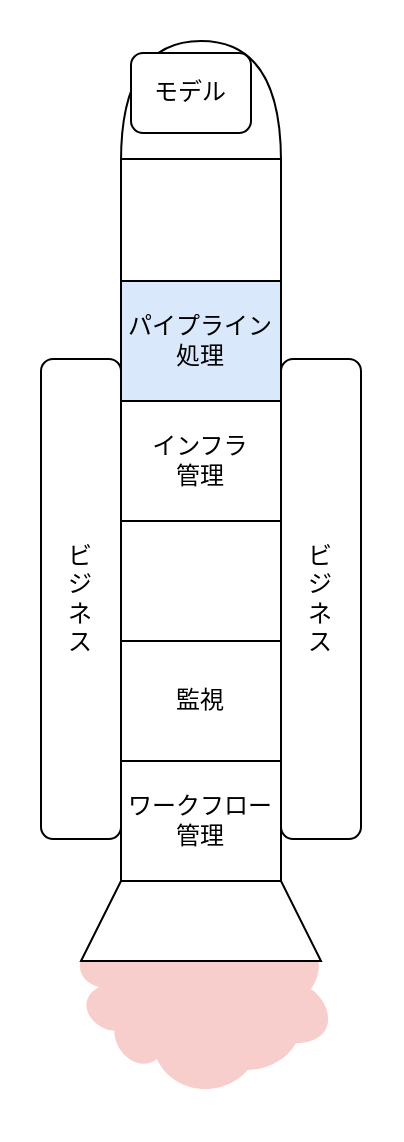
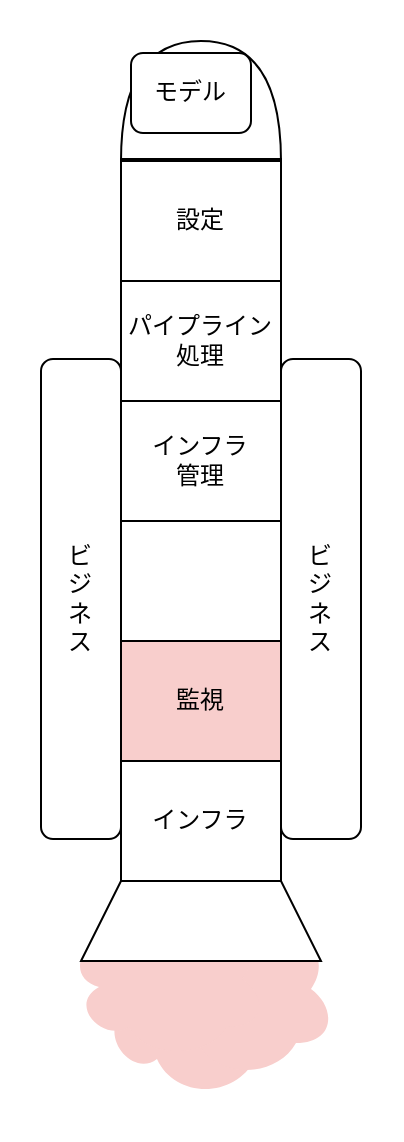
+ <mxCell id="9" value="設定" style="whiteSpace=wrap;html=1;" parent="1" vertex="1"><mxGeometry x="60" y="80" width="80" height="60" as="geometry" /></mxCell>
- <mxCell id="10" value="パイプライン処理" style="whiteSpace=wrap;html=1;fillColor=#dae8fc;" parent="1" vertex="1"><mxGeometry x="60" y="140" width="80" height="60" as="geometry" /></mxCell>
+ <mxCell id="10" value="パイプライン処理" style="whiteSpace=wrap;html=1;" parent="1" vertex="1"><mxGeometry x="60" y="140" width="80" height="60" as="geometry" /></mxCell>
- <mxCell id="13" value="監視" style="whiteSpace=wrap;html=1;" parent="1" vertex="1"><mxGeometry x="60" y="320" width="80" height="60" as="geometry" /></mxCell>
+ <mxCell id="13" value="監視" style="whiteSpace=wrap;html=1;fillColor=#f8cecc;" parent="1" vertex="1"><mxGeometry x="60" y="320" width="80" height="60" as="geometry" /></mxCell>
- <mxCell id="14" value="ワークフロー管理" style="whiteSpace=wrap;html=1;" parent="1" vertex="1"><mxGeometry x="60" y="380" width="80" height="60" as="geometry" /></mxCell>
+ <mxCell id="14" value="インフラ" style="whiteSpace=wrap;html=1;" parent="1" vertex="1"><mxGeometry x="60" y="380" width="80" height="60" as="geometry" /></mxCell>
